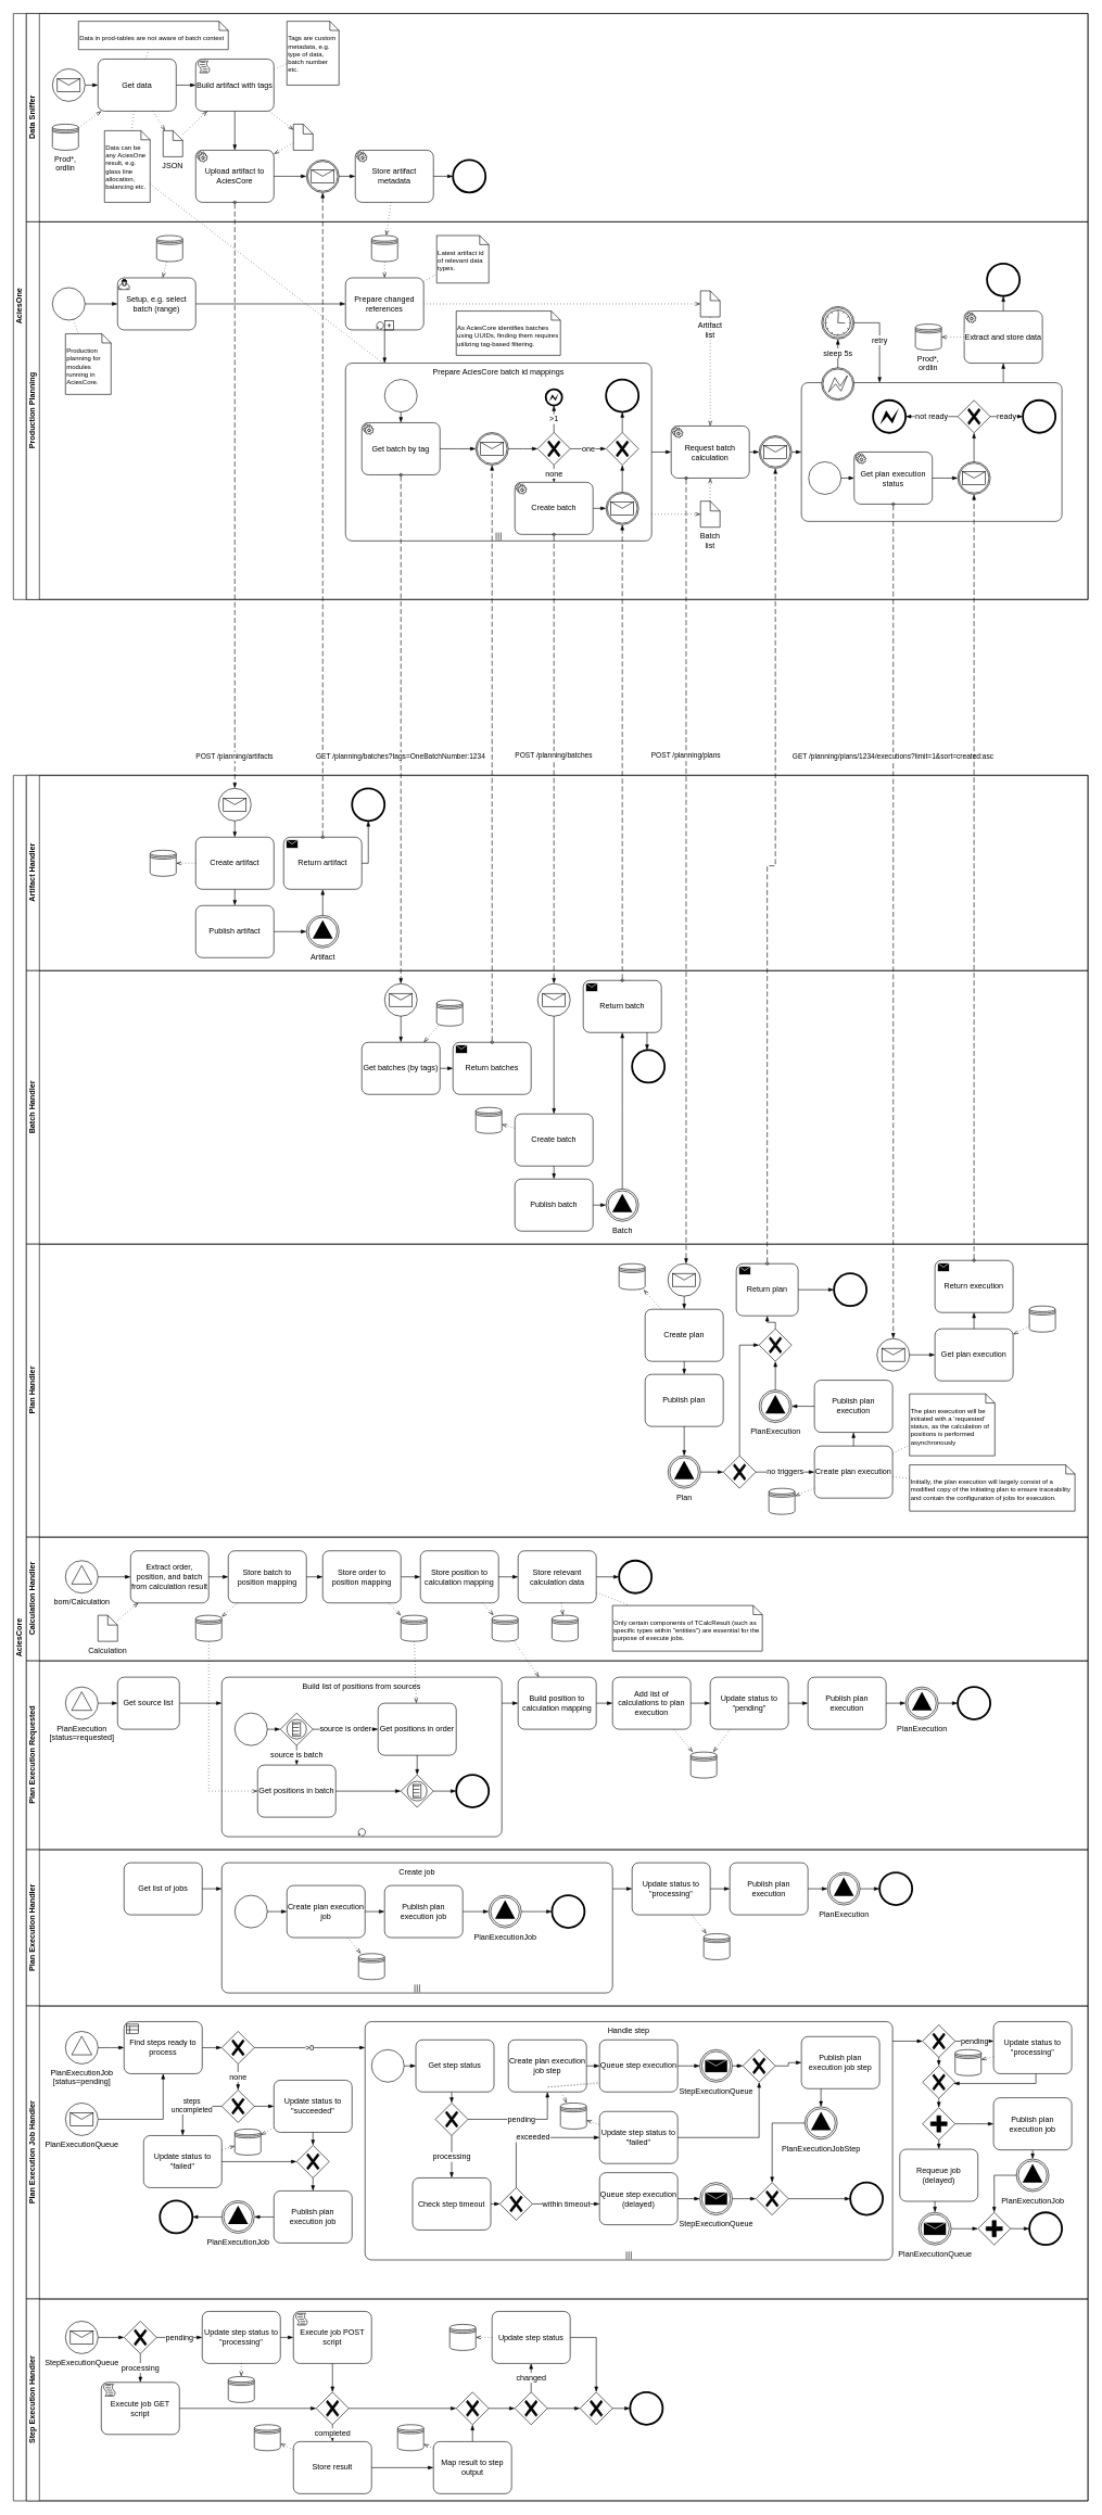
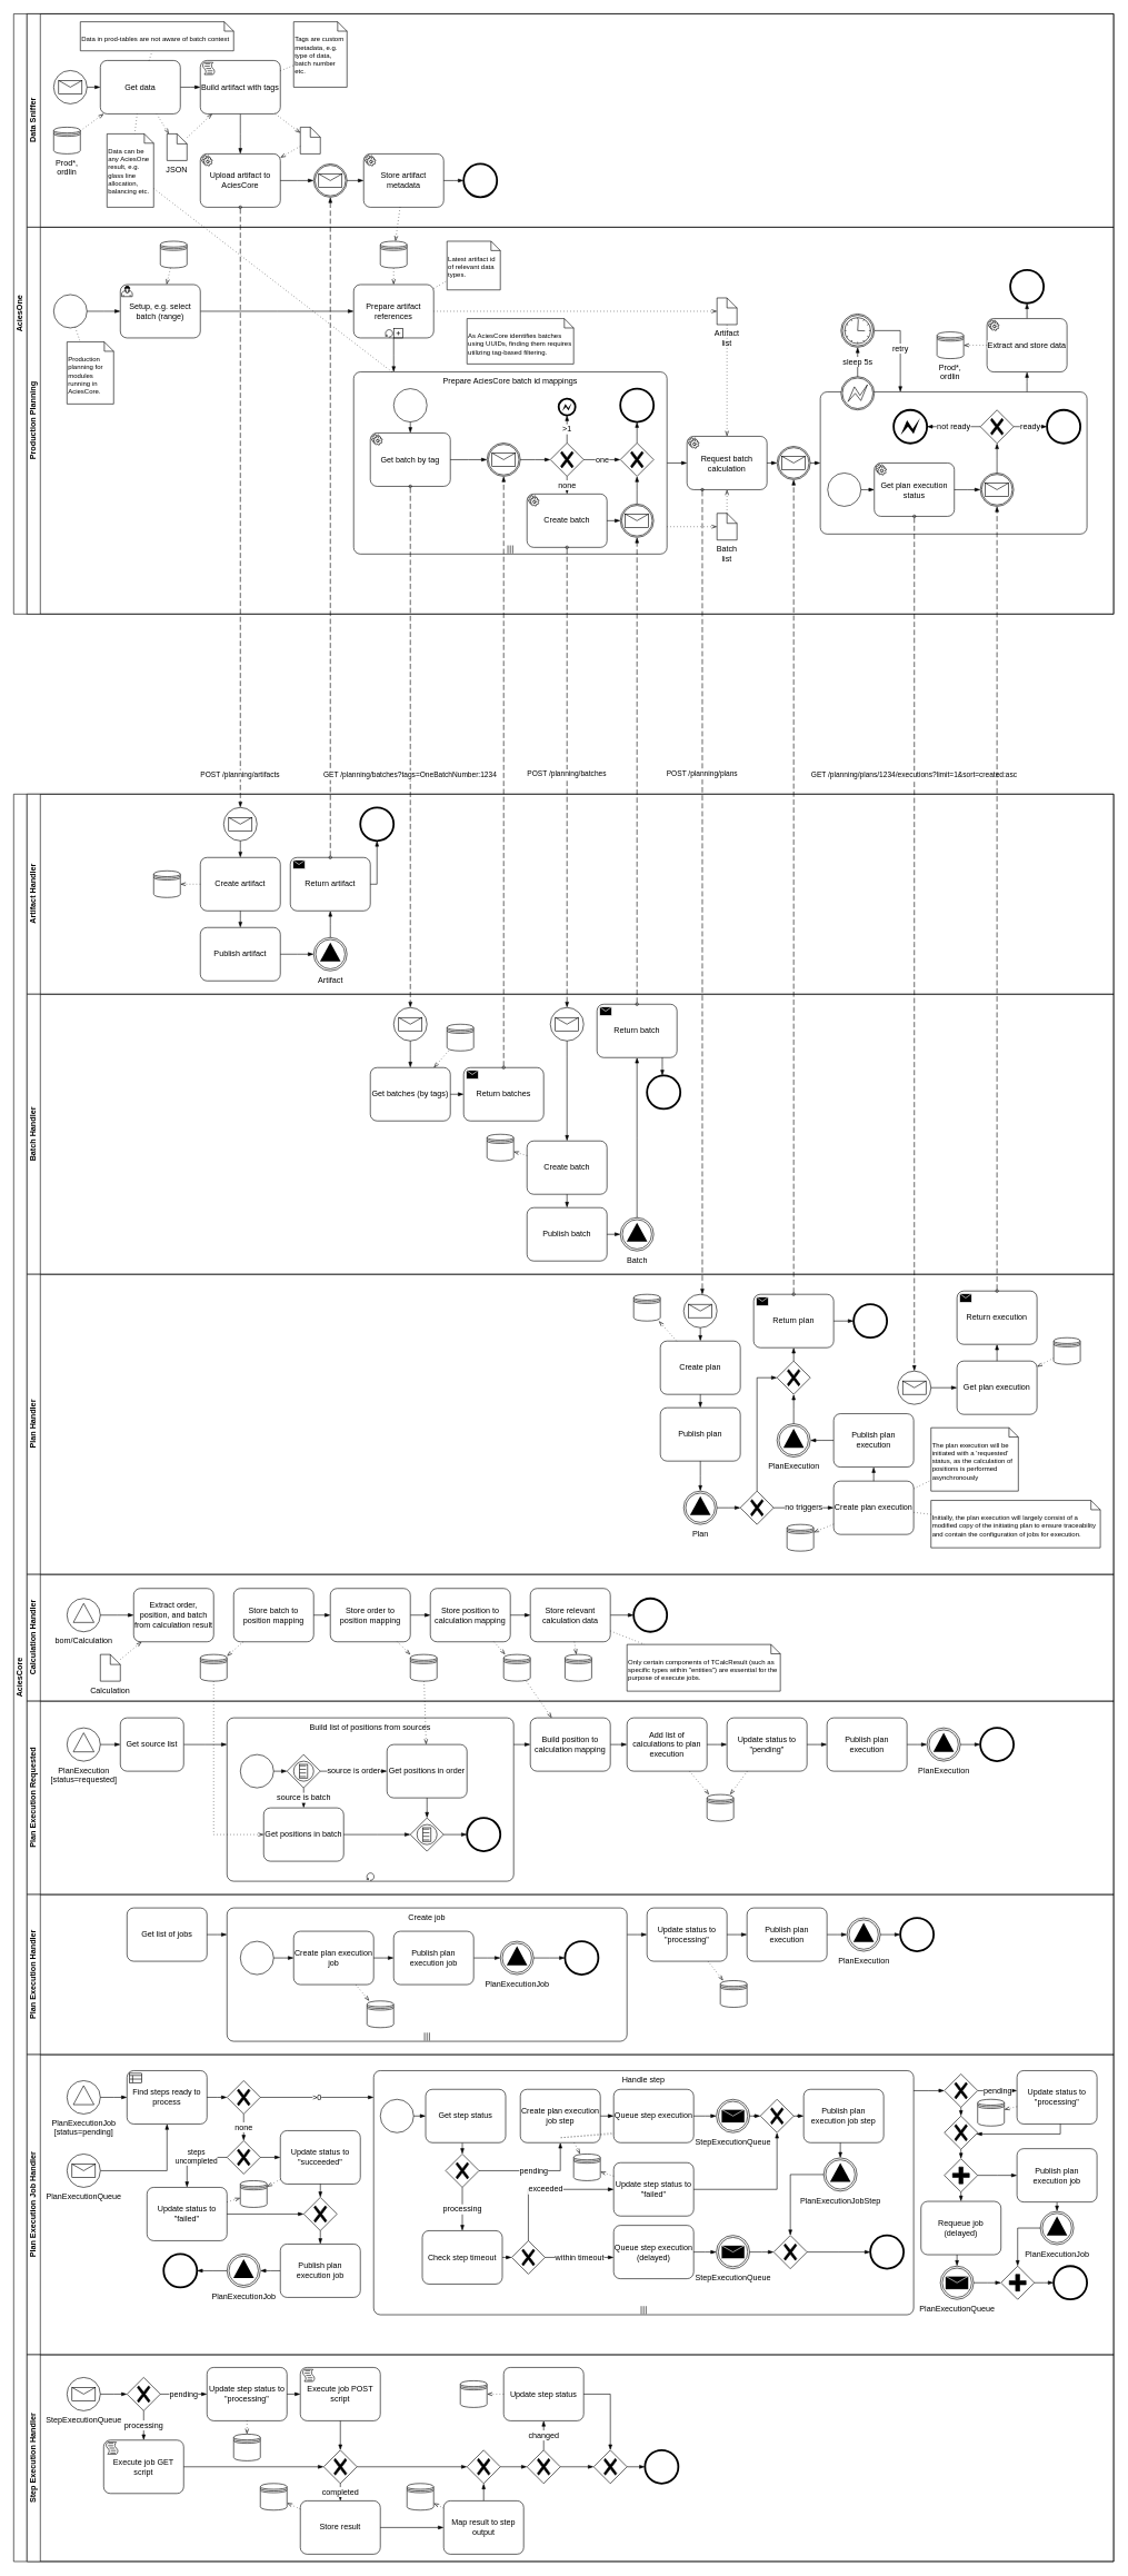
- <mxCell id="74" value="Prepare changed references" style="points=[[0.25,0,0],[0.5,0,0],[0.75,0,0],[1,0.25,0],[1,0.5,0],[1,0.75,0],[0.75,1,0],[0.5,1,0],[0.25,1,0],[0,0.75,0],[0,0.5,0],[0,0.25,0]];shape=mxgraph.bpmn.task;whiteSpace=wrap;rectStyle=rounded;size=10;html=1;container=1;expand=0;collapsible=0;taskMarker=abstract;isLoopStandard=1;isLoopSub=1;" parent="31" vertex="1"><mxGeometry x="490" y="86" width="120" height="80" as="geometry" /></mxCell>
+ <mxCell id="74" value="Prepare artifact references" style="points=[[0.25,0,0],[0.5,0,0],[0.75,0,0],[1,0.25,0],[1,0.5,0],[1,0.75,0],[0.75,1,0],[0.5,1,0],[0.25,1,0],[0,0.75,0],[0,0.5,0],[0,0.25,0]];shape=mxgraph.bpmn.task;whiteSpace=wrap;rectStyle=rounded;size=10;html=1;container=1;expand=0;collapsible=0;taskMarker=abstract;isLoopStandard=1;isLoopSub=1;" parent="31" vertex="1"><mxGeometry x="490" y="86" width="120" height="80" as="geometry" /></mxCell>
- <mxCell id="139" value="Return plan" style="shape=mxgraph.bpmn.task;whiteSpace=wrap;rectStyle=rounded;size=10;taskMarker=send;points=[[0.25,0,0],[0.5,0,0],[0.75,0,0],[1,0.25,0],[1,0.5,0],[1,0.75,0],[0.75,1,0],[0.5,1,0],[0.25,1,0],[0,0.75,0],[0,0.5,0],[0,0.25,0]];html=1;container=1;expand=0;collapsible=0;" parent="137" vertex="1"><mxGeometry x="1090" y="30" width="95" height="80" as="geometry" /></mxCell>
+ <mxCell id="139" value="Return plan" style="shape=mxgraph.bpmn.task;whiteSpace=wrap;rectStyle=rounded;size=10;taskMarker=send;points=[[0.25,0,0],[0.5,0,0],[0.75,0,0],[1,0.25,0],[1,0.5,0],[1,0.75,0],[0.75,1,0],[0.5,1,0],[0.25,1,0],[0,0.75,0],[0,0.5,0],[0,0.25,0]];html=1;container=1;expand=0;collapsible=0;" parent="137" vertex="1"><mxGeometry x="1090" y="30" width="120" height="80" as="geometry" /></mxCell>
- <mxCell id="182" value="" style="edgeStyle=elbowEdgeStyle;fontSize=12;html=1;endArrow=blockThin;endFill=1;rounded=0;" parent="175" source="177" target="181" edge="1"><mxGeometry width="160" relative="1" as="geometry"><mxPoint x="950" y="-814" as="sourcePoint" /><mxPoint x="970" y="-814" as="targetPoint" /></mxGeometry></mxCell>
- <mxCell id="307" value="Publish plan execution job step" style="points=[[0.25,0,0],[0.5,0,0],[0.75,0,0],[1,0.25,0],[1,0.5,0],[1,0.75,0],[0.75,1,0],[0.5,1,0],[0.25,1,0],[0,0.75,0],[0,0.5,0],[0,0.25,0]];shape=mxgraph.bpmn.task;whiteSpace=wrap;rectStyle=rounded;size=10;taskMarker=abstract;" vertex="1" parent="264"><mxGeometry x="1190" y="47" width="120" height="80" as="geometry" /></mxCell>
+ <mxCell id="307" value="Publish plan execution job step" style="points=[[0.25,0,0],[0.5,0,0],[0.75,0,0],[1,0.25,0],[1,0.5,0],[1,0.75,0],[0.75,1,0],[0.5,1,0],[0.25,1,0],[0,0.75,0],[0,0.5,0],[0,0.25,0]];shape=mxgraph.bpmn.task;whiteSpace=wrap;rectStyle=rounded;size=10;taskMarker=abstract;" vertex="1" parent="264"><mxGeometry x="1165" y="52" width="120" height="80" as="geometry" /></mxCell>
